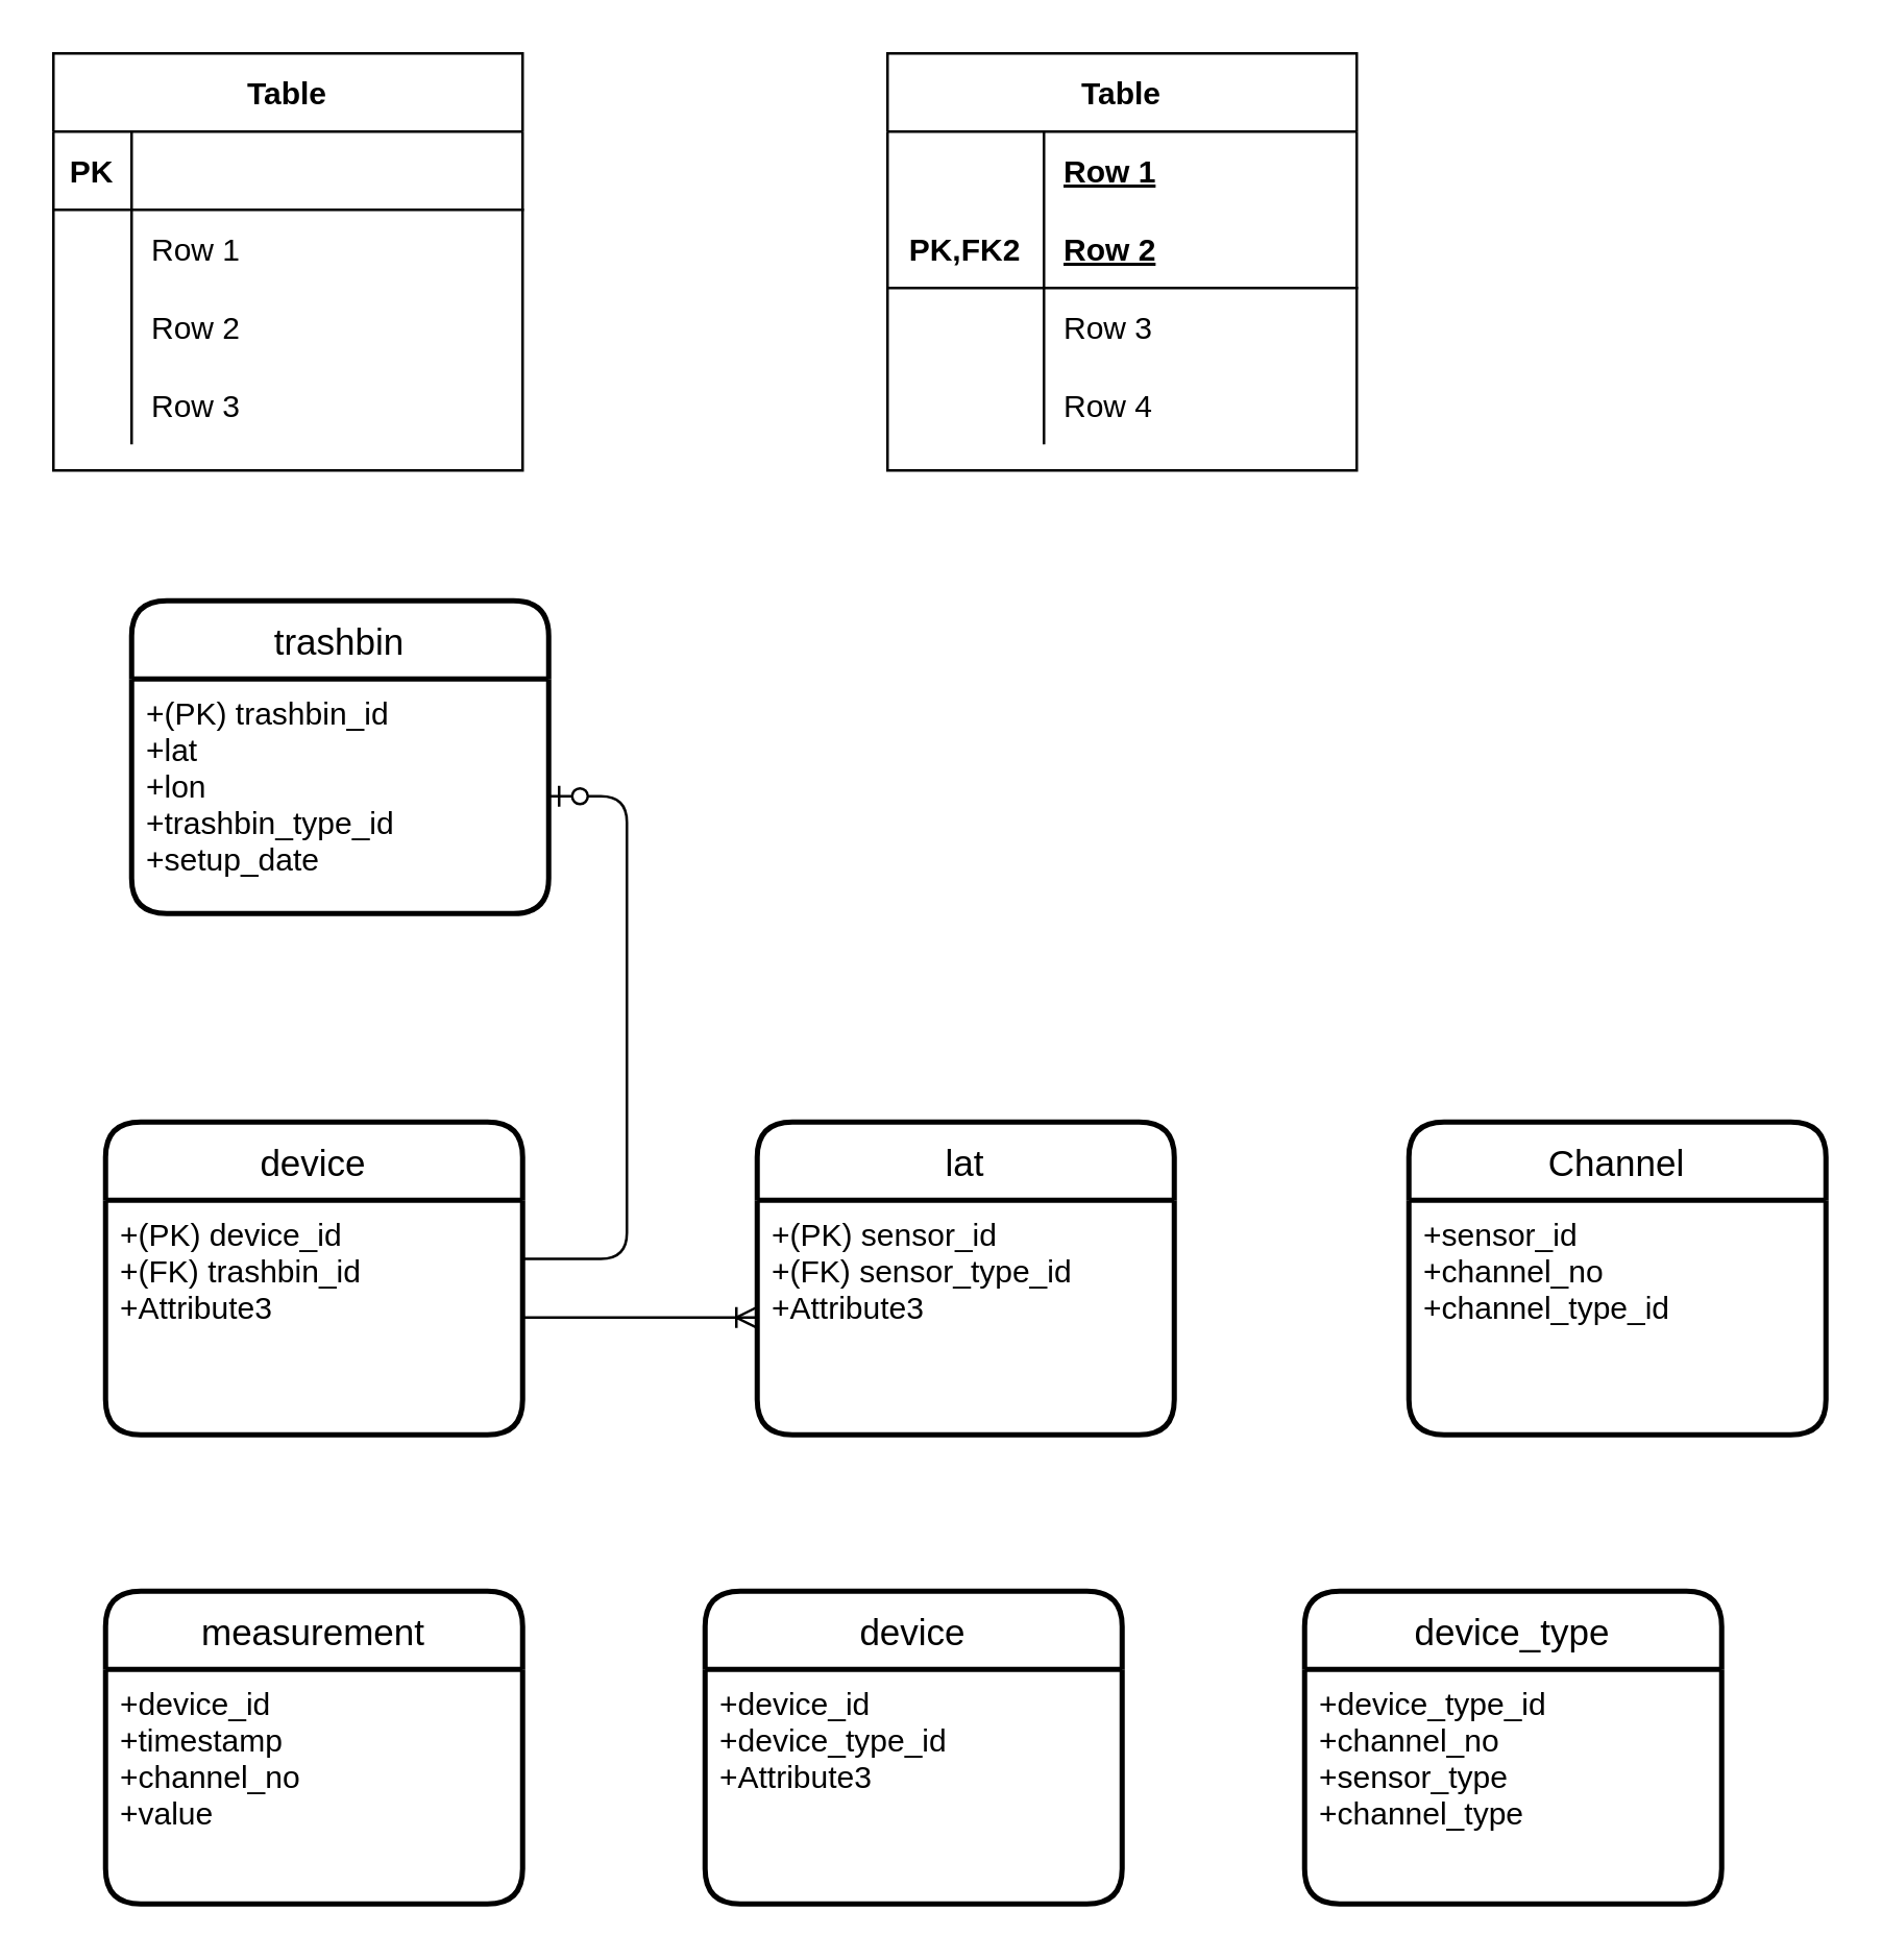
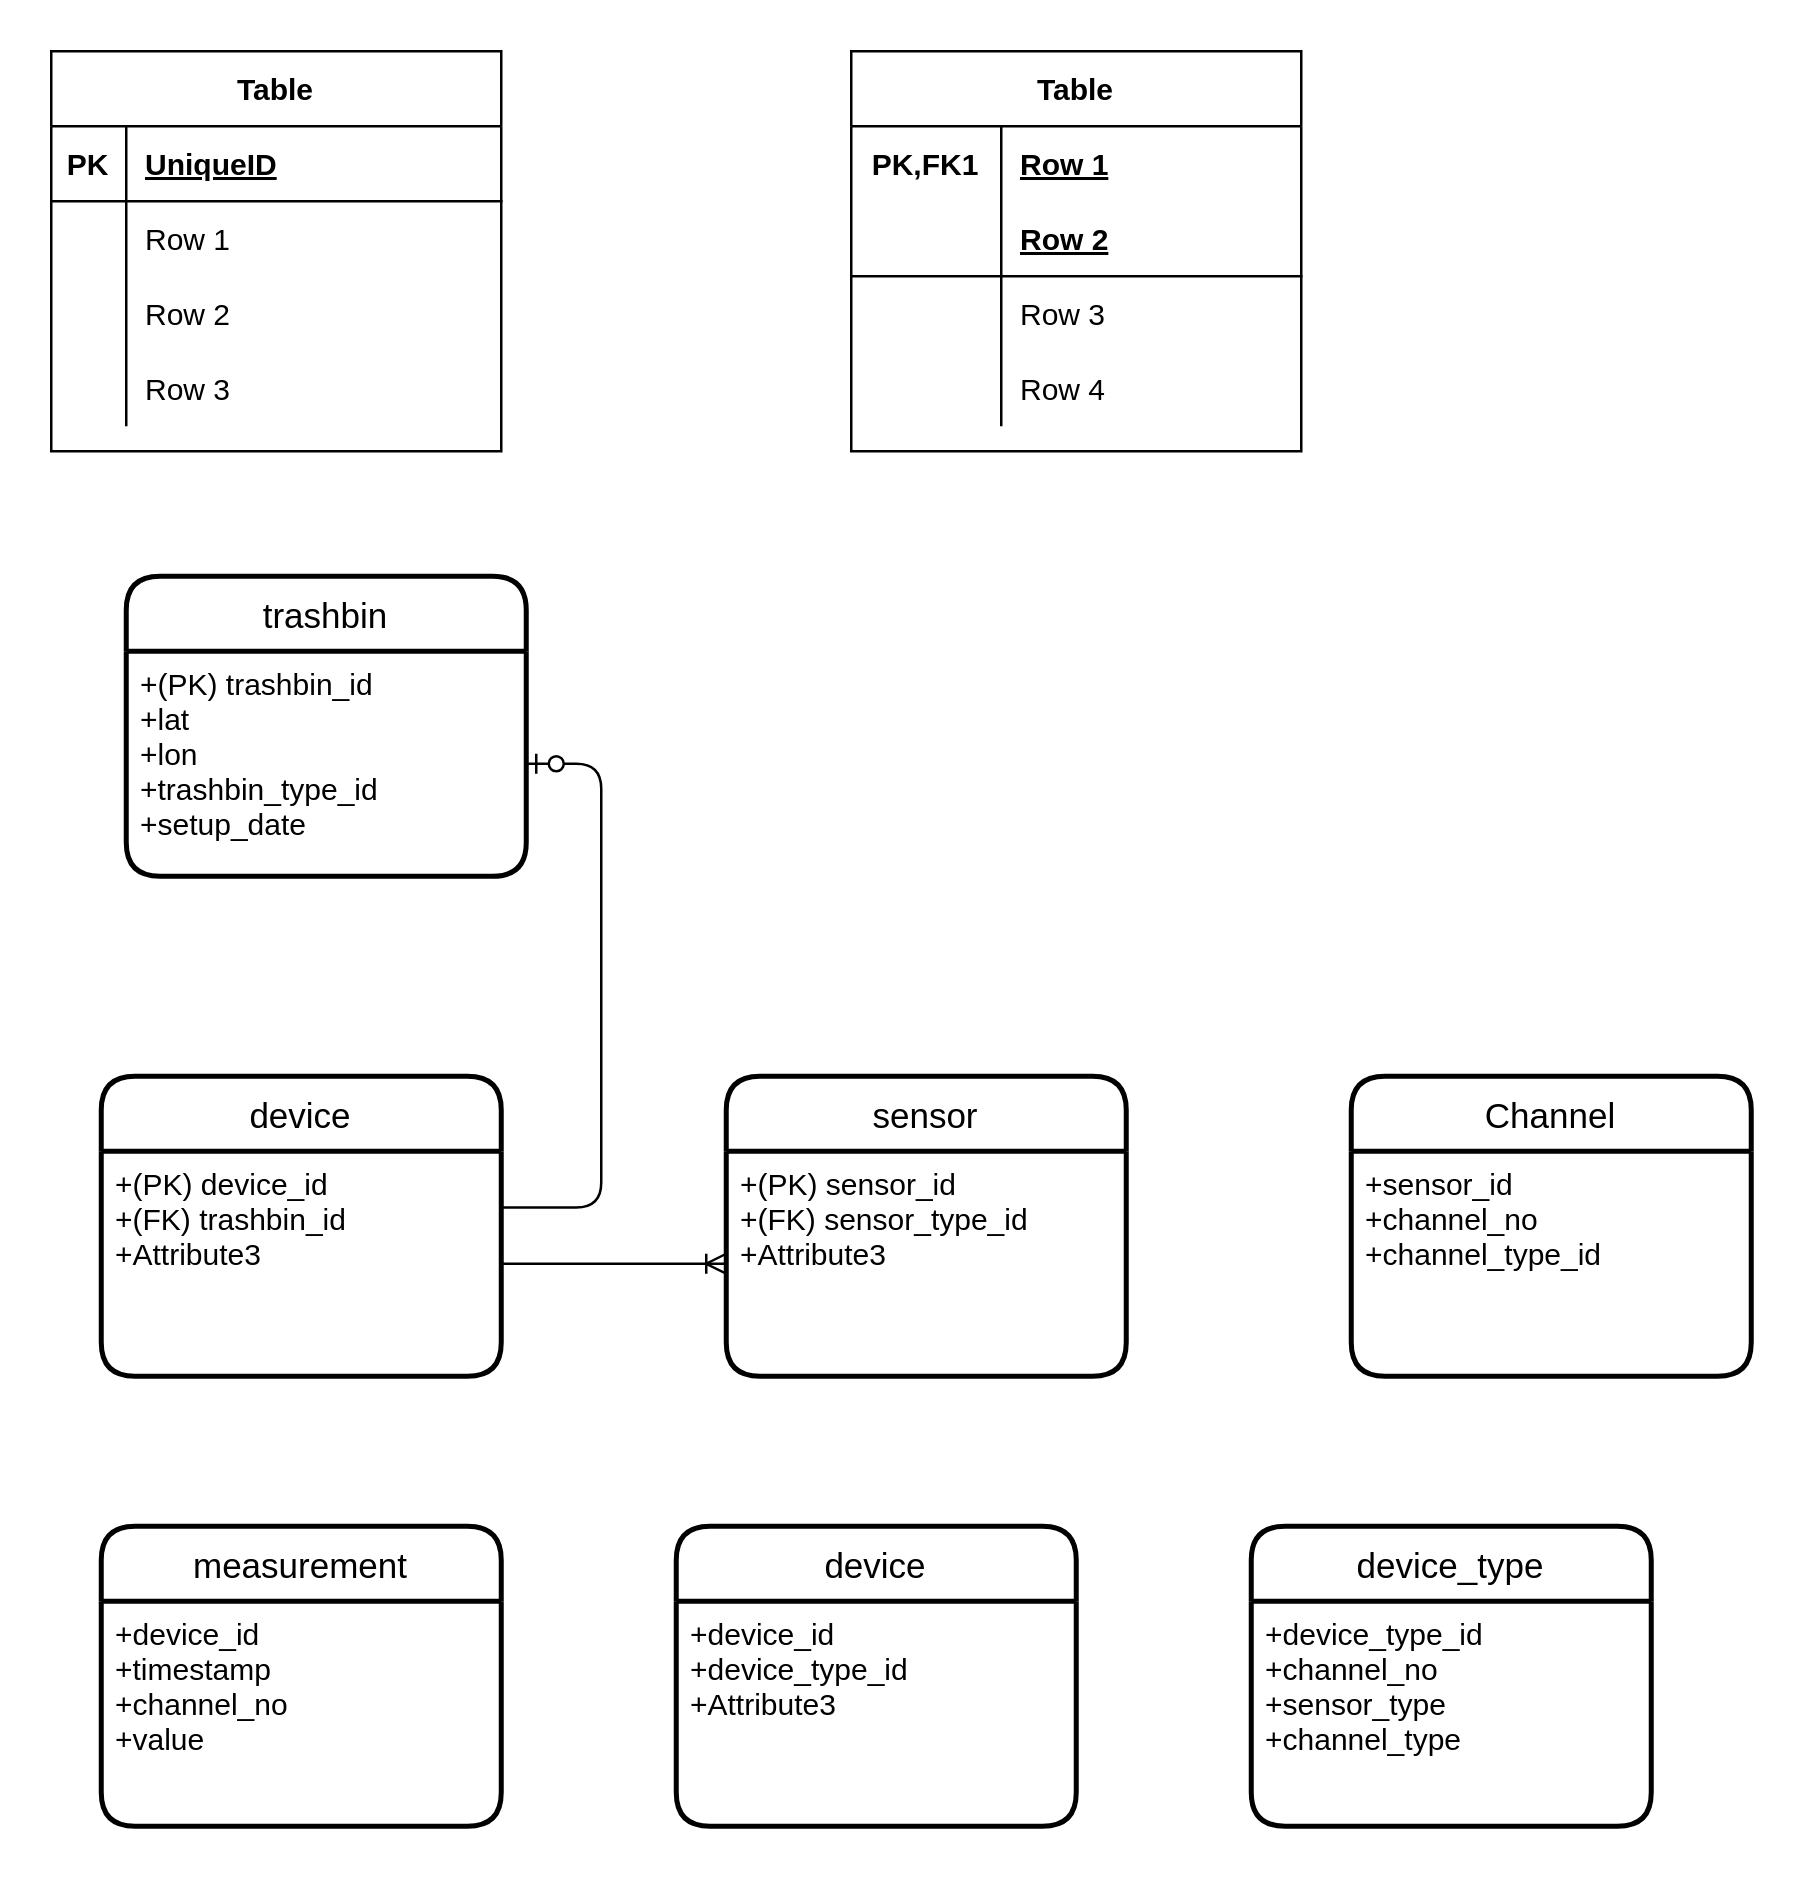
+ <mxCell id="5" value="UniqueID" style="shape=partialRectangle;connectable=0;fillColor=none;top=0;left=0;bottom=0;right=0;align=left;spacingLeft=6;fontStyle=5;overflow=hidden;" vertex="1" parent="3"><mxGeometry x="30" width="150" height="30" as="geometry" /></mxCell>
+ <mxCell id="17" value="PK,FK1" style="shape=partialRectangle;connectable=0;fillColor=none;top=0;left=0;bottom=0;right=0;fontStyle=1;overflow=hidden;" vertex="1" parent="16"><mxGeometry width="60" height="30" as="geometry" /></mxCell>
- <mxCell id="20" value="PK,FK2" style="shape=partialRectangle;connectable=0;fillColor=none;top=0;left=0;bottom=0;right=0;fontStyle=1;overflow=hidden;" vertex="1" parent="19"><mxGeometry width="60" height="30" as="geometry" /></mxCell>
- <mxCell id="32" value="lat" style="swimlane;childLayout=stackLayout;horizontal=1;startSize=30;horizontalStack=0;rounded=1;fontSize=14;fontStyle=0;strokeWidth=2;resizeParent=0;resizeLast=1;shadow=0;dashed=0;align=center;" vertex="1" parent="1"><mxGeometry x="290" y="430" width="160" height="120" as="geometry" /></mxCell>
+ <mxCell id="32" value="sensor" style="swimlane;childLayout=stackLayout;horizontal=1;startSize=30;horizontalStack=0;rounded=1;fontSize=14;fontStyle=0;strokeWidth=2;resizeParent=0;resizeLast=1;shadow=0;dashed=0;align=center;" vertex="1" parent="1"><mxGeometry x="290" y="430" width="160" height="120" as="geometry" /></mxCell>
